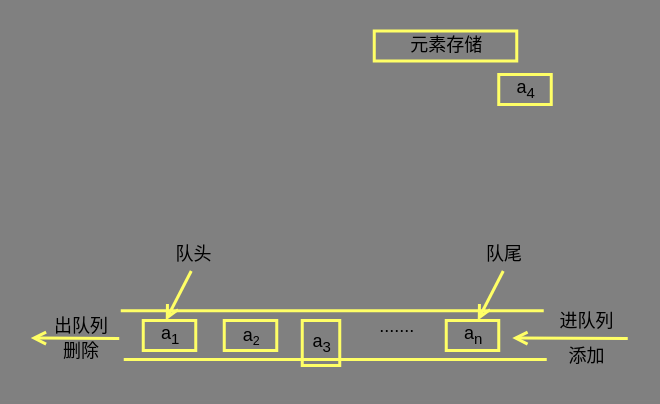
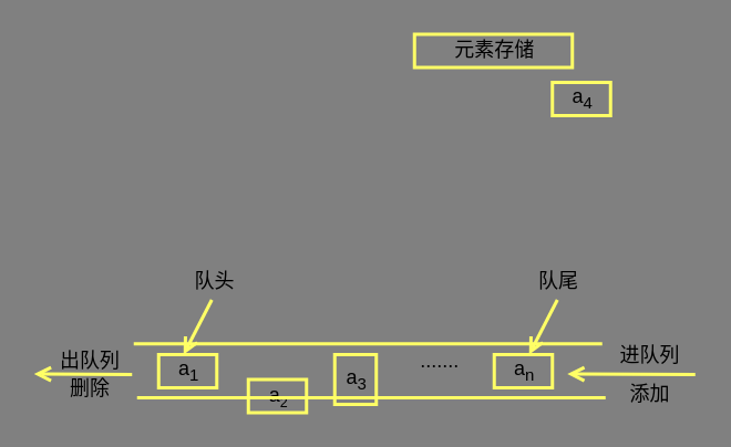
- <mxCell id="7" value="a&lt;span style=&quot;font-size: 10px&quot;&gt;&lt;sub&gt;2&lt;/sub&gt;&lt;/span&gt;" style="align=center;strokeColor=#FFFF66;html=1;fillColor=none;strokeWidth=2;" vertex="1" parent="1"><mxGeometry x="149" y="213" width="35" height="20" as="geometry" /></mxCell>
+ <mxCell id="7" value="a&lt;span style=&quot;font-size: 10px&quot;&gt;&lt;sub&gt;2&lt;/sub&gt;&lt;/span&gt;" style="align=center;strokeColor=#FFFF66;html=1;fillColor=none;strokeWidth=2;" vertex="1" parent="1"><mxGeometry x="149" y="228" width="35" height="20" as="geometry" /></mxCell>
